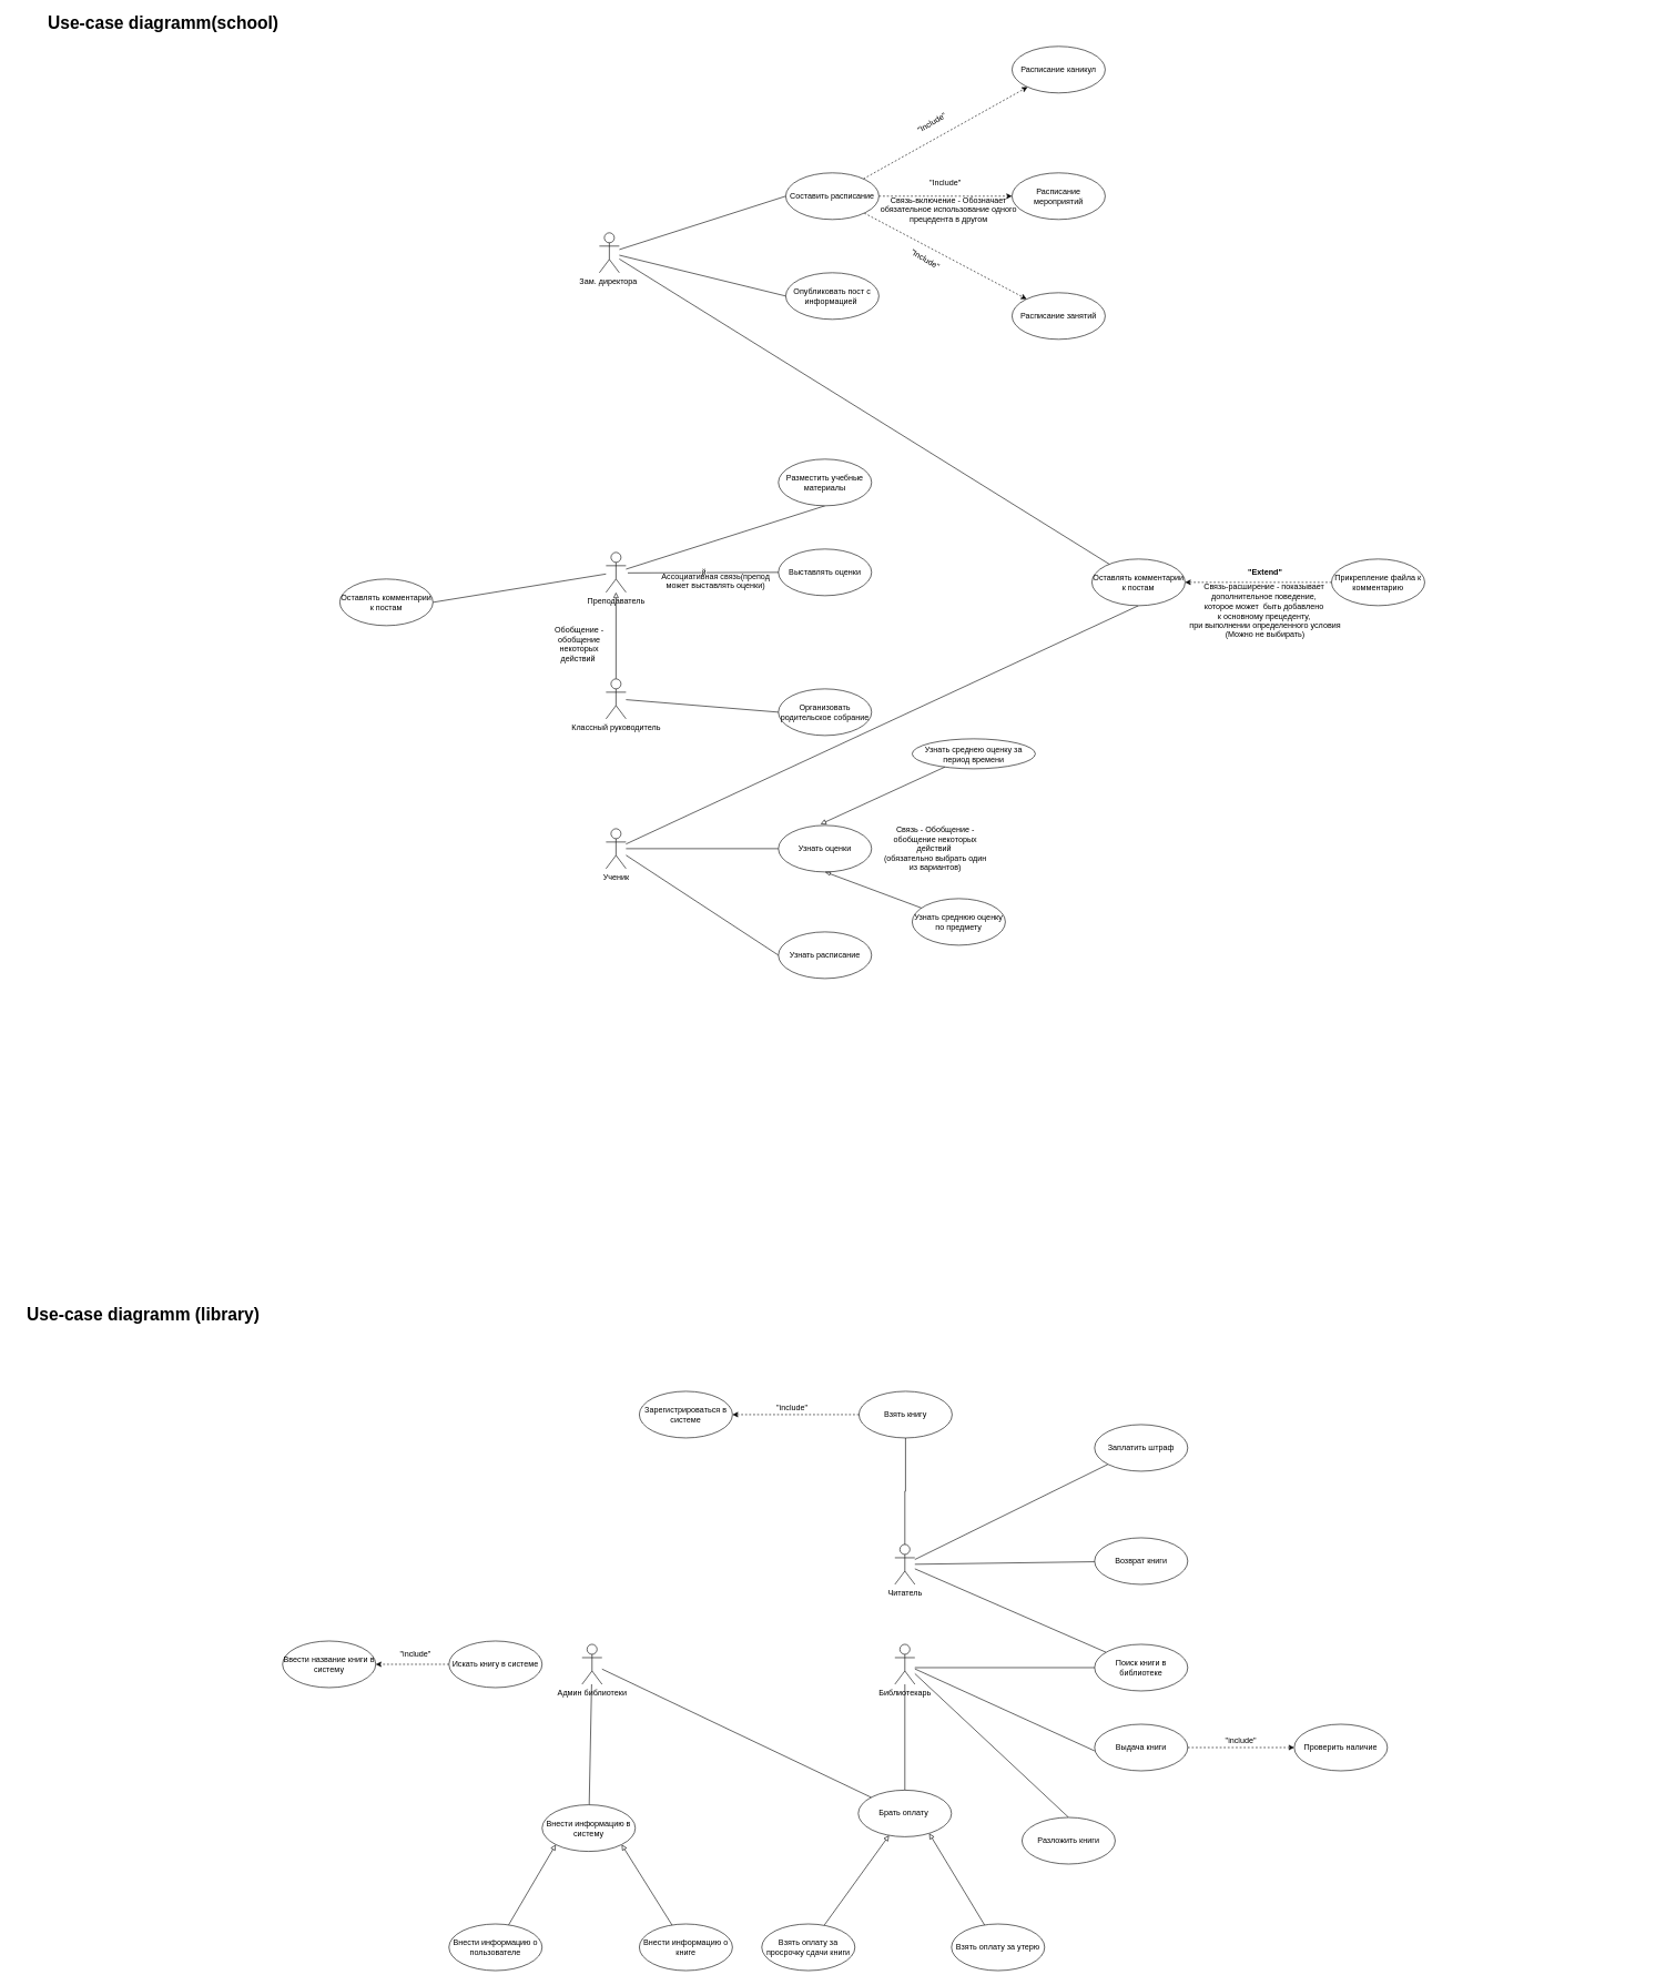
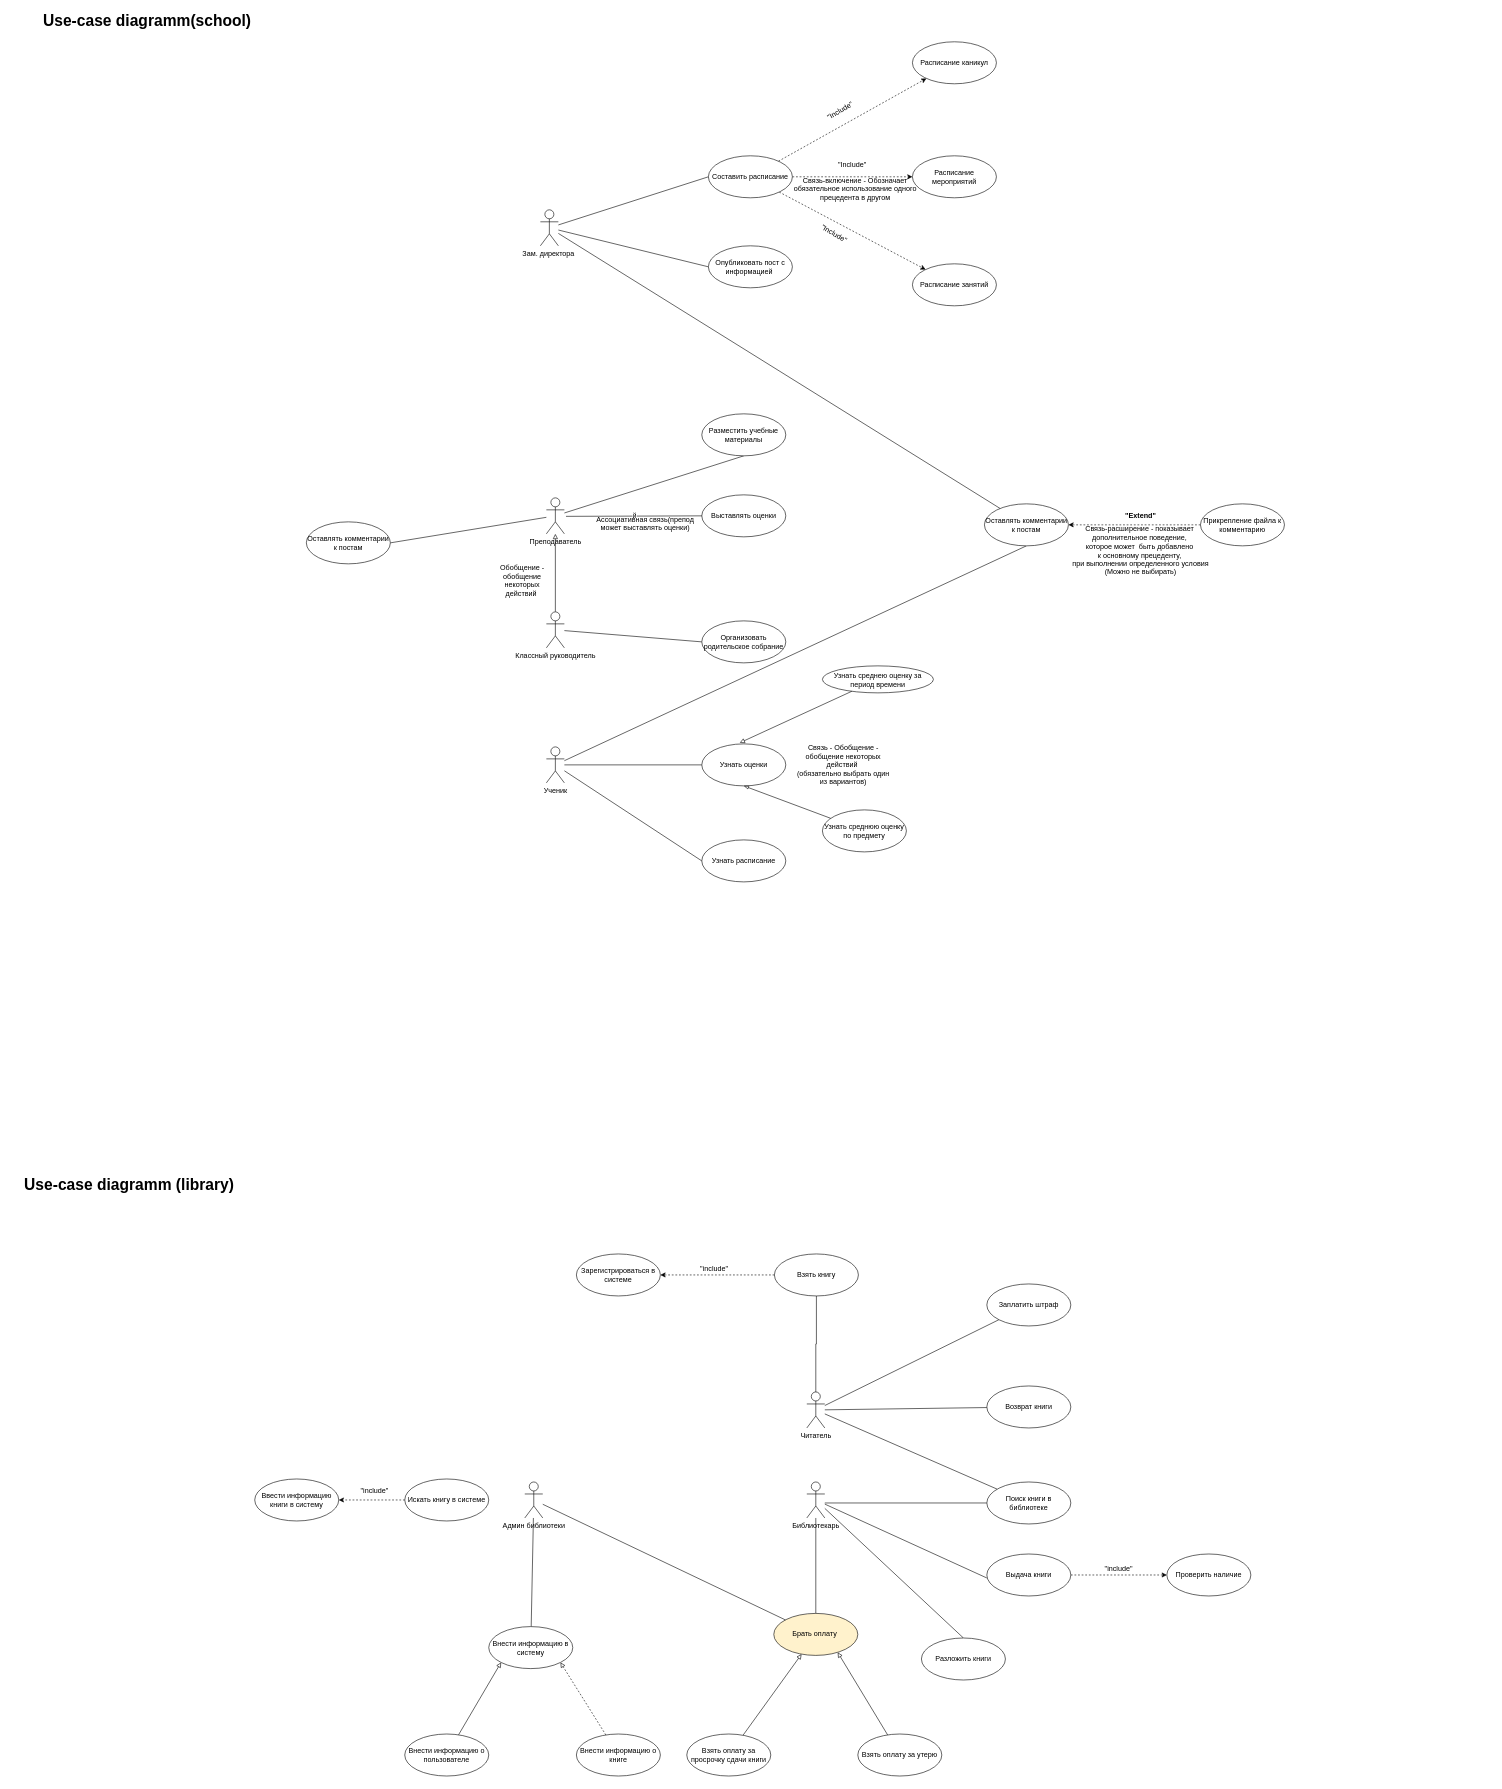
- <mxCell id="82" value="Ввести название книги в систему" style="ellipse;whiteSpace=wrap;html=1;" parent="1" vertex="1"><mxGeometry x="424" y="2464" width="140" height="70" as="geometry" /></mxCell>
+ <mxCell id="82" value="Ввести информацию книги в систему" style="ellipse;whiteSpace=wrap;html=1;" parent="1" vertex="1"><mxGeometry x="424" y="2464" width="140" height="70" as="geometry" /></mxCell>
- <mxCell id="63" value="Брать оплату&amp;nbsp;" style="ellipse;whiteSpace=wrap;html=1;" parent="1" vertex="1"><mxGeometry x="1289" y="2688" width="140" height="70" as="geometry" /></mxCell>
+ <mxCell id="63" value="Брать оплату&amp;nbsp;" style="ellipse;whiteSpace=wrap;html=1;fillColor=#fff2cc;" parent="1" vertex="1"><mxGeometry x="1289" y="2688" width="140" height="70" as="geometry" /></mxCell>
- <mxCell id="77" style="edgeStyle=none;rounded=0;orthogonalLoop=1;jettySize=auto;html=1;entryX=1;entryY=1;entryDx=0;entryDy=0;endArrow=block;endFill=0;" parent="1" source="78" target="79" edge="1"><mxGeometry relative="1" as="geometry" /></mxCell>
+ <mxCell id="77" style="edgeStyle=none;rounded=0;orthogonalLoop=1;jettySize=auto;html=1;entryX=1;entryY=1;entryDx=0;entryDy=0;endArrow=block;endFill=0;dashed=1;" parent="1" source="78" target="79" edge="1"><mxGeometry relative="1" as="geometry" /></mxCell>
